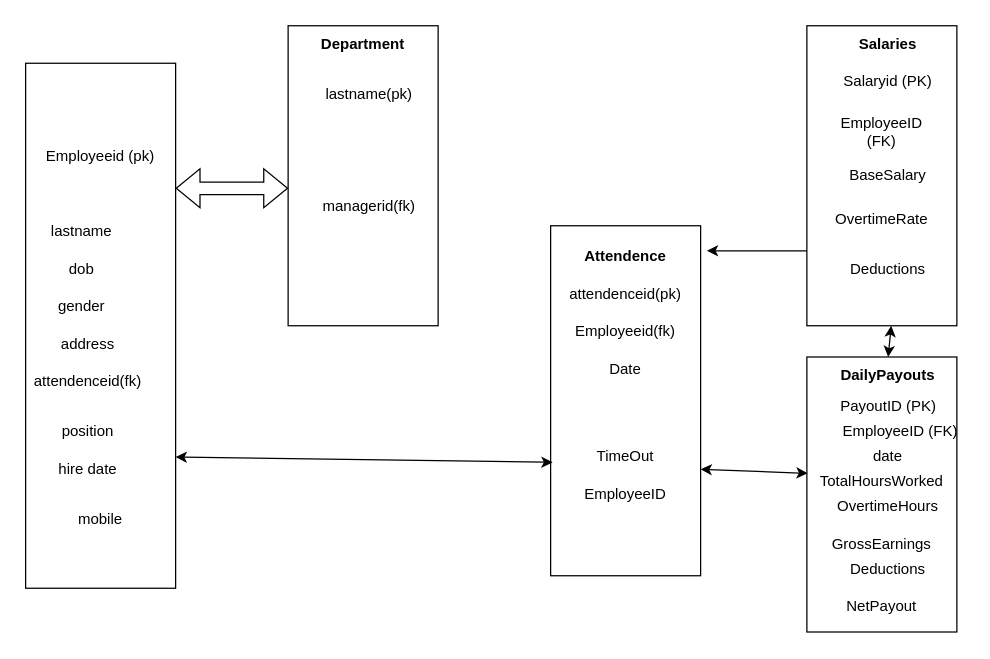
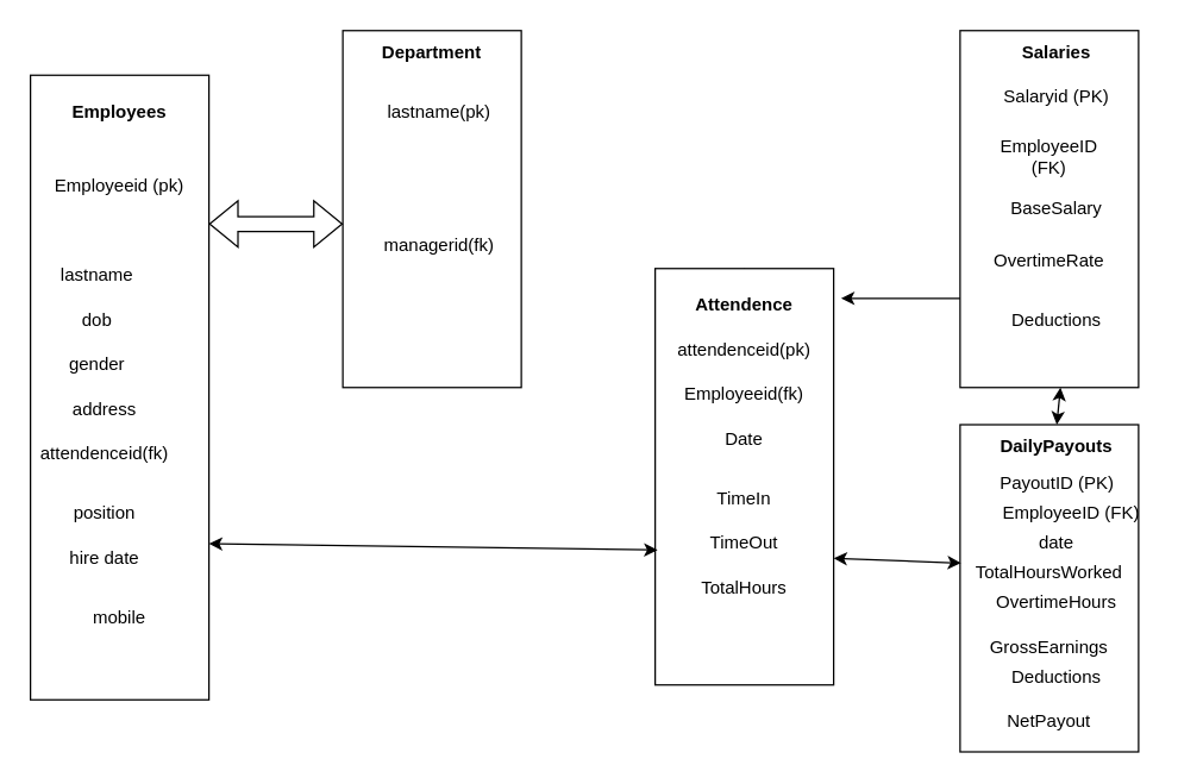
+ <mxCell id="3" value="&lt;b&gt;Employees&lt;/b&gt;" style="text;html=1;strokeColor=none;fillColor=none;align=center;verticalAlign=middle;whiteSpace=wrap;rounded=0;" vertex="1" parent="1"><mxGeometry x="50" y="60" width="60" height="30" as="geometry" /></mxCell>
+ <mxCell id="24" value="TimeIn " style="text;html=1;strokeColor=none;fillColor=none;align=center;verticalAlign=middle;whiteSpace=wrap;rounded=0;" vertex="1" parent="1"><mxGeometry x="470" y="320" width="60" height="30" as="geometry" /></mxCell>
- <mxCell id="26" value="EmployeeID  " style="text;html=1;strokeColor=none;fillColor=none;align=center;verticalAlign=middle;whiteSpace=wrap;rounded=0;" vertex="1" parent="1"><mxGeometry x="470" y="380" width="60" height="30" as="geometry" /></mxCell>
+ <mxCell id="26" value="TotalHours  " style="text;html=1;strokeColor=none;fillColor=none;align=center;verticalAlign=middle;whiteSpace=wrap;rounded=0;" vertex="1" parent="1"><mxGeometry x="470" y="380" width="60" height="30" as="geometry" /></mxCell>
